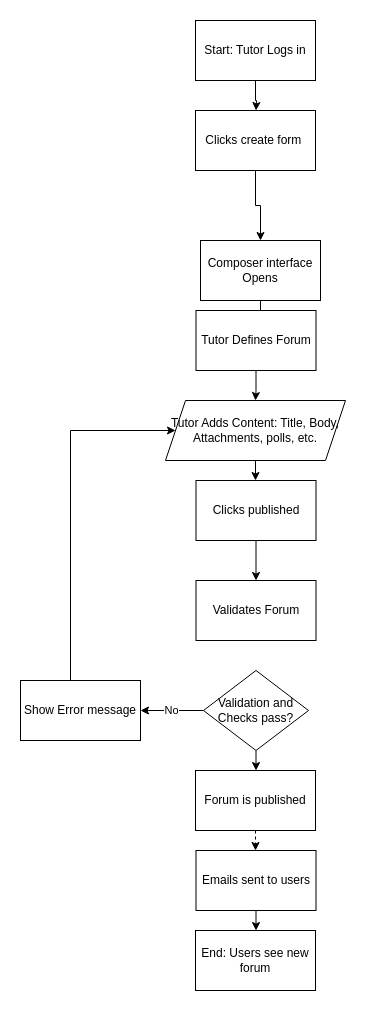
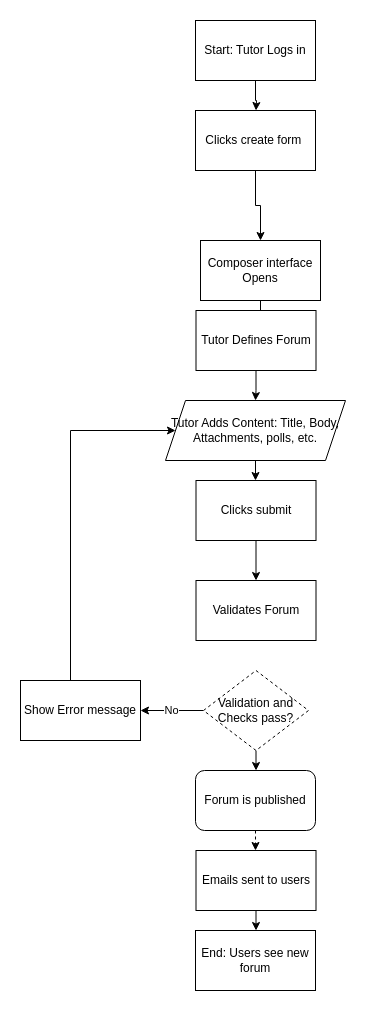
- <mxCell id="24" value="Clicks published" style="rounded=0;whiteSpace=wrap;html=1;" vertex="1" parent="1"><mxGeometry x="195.5" y="480" width="120" height="60" as="geometry" /></mxCell>
+ <mxCell id="24" value="Clicks submit" style="rounded=0;whiteSpace=wrap;html=1;" vertex="1" parent="1"><mxGeometry x="195.5" y="480" width="120" height="60" as="geometry" /></mxCell>
- <mxCell id="13" value="Validation and Checks pass?" style="rhombus;whiteSpace=wrap;html=1;rounded=0;" vertex="1" parent="1"><mxGeometry x="203" y="670" width="105" height="80" as="geometry" /></mxCell>
+ <mxCell id="13" value="Validation and Checks pass?" style="rhombus;whiteSpace=wrap;html=1;rounded=0;dashed=1;" vertex="1" parent="1"><mxGeometry x="203" y="670" width="105" height="80" as="geometry" /></mxCell>
- <mxCell id="17" value="Forum is published" style="whiteSpace=wrap;html=1;rounded=0;" vertex="1" parent="1"><mxGeometry x="195" y="770" width="120" height="60" as="geometry" /></mxCell>
+ <mxCell id="17" value="Forum is published" style="whiteSpace=wrap;html=1;rounded=1;" vertex="1" parent="1"><mxGeometry x="195" y="770" width="120" height="60" as="geometry" /></mxCell>
